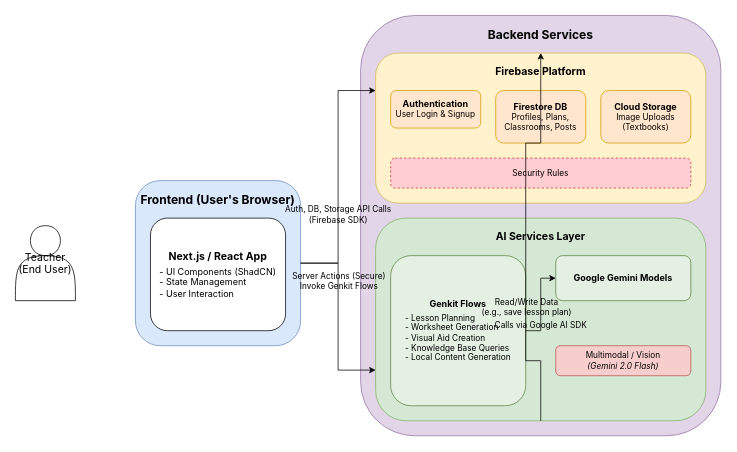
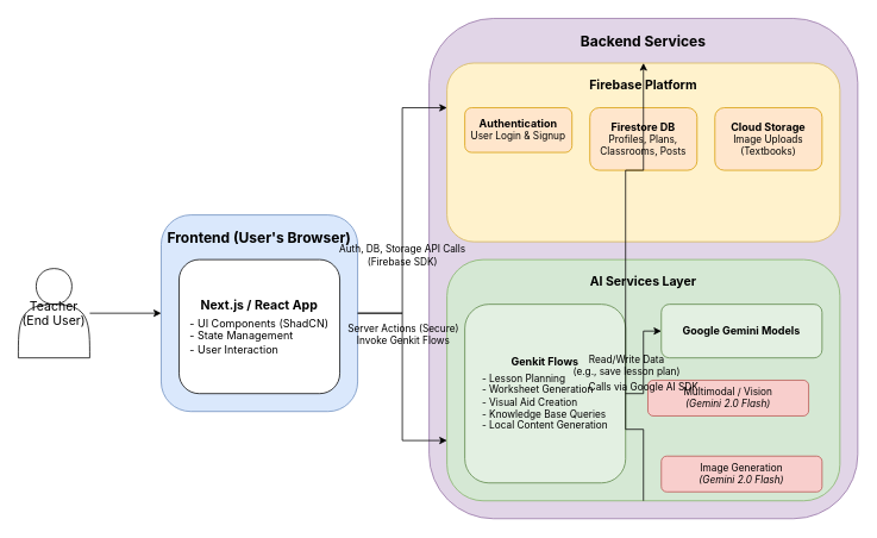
- <mxCell id="10" value="Security Rules" style="rounded=1;whiteSpace=wrap;html=1;fillColor=#FFCDD2;strokeColor=#C63238;fontFamily=Inter;fontSize=11;fontStyle=0;dashed=1;" vertex="1" parent="6"><mxGeometry x="20" y="140" width="400" height="40" as="geometry" /></mxCell>
+ <mxCell id="16" style="edgeStyle=orthogonalEdgeStyle;rounded=0;orthogonalLoop=1;jettySize=auto;html=1;entryX=0;entryY=0.5;fontFamily=Inter;" edge="1" parent="1" source="2" target="3"><mxGeometry relative="1" as="geometry" /></mxCell>
- <mxCell id="14" value="Multimodal / Vision&lt;br&gt;&lt;i&gt;(Gemini 2.0 Flash)&lt;/i&gt;" style="rounded=1;whiteSpace=wrap;html=1;fillColor=#F8CECC;strokeColor=#B85450;fontFamily=Inter;fontSize=11;" vertex="1" parent="11"><mxGeometry x="240" y="170" width="180" height="40" as="geometry" /></mxCell>
+ <mxCell id="14" value="Multimodal / Vision&lt;br&gt;&lt;i&gt;(Gemini 2.0 Flash)&lt;/i&gt;" style="rounded=1;whiteSpace=wrap;html=1;fillColor=#F8CECC;strokeColor=#B85450;fontFamily=Inter;fontSize=11;" vertex="1" parent="11"><mxGeometry x="225" y="135" width="180" height="40" as="geometry" /></mxCell>
+ <mxCell id="15" value="Image Generation&lt;br&gt;&lt;i&gt;(Gemini 2.0 Flash)&lt;/i&gt;" style="rounded=1;whiteSpace=wrap;html=1;fillColor=#F8CECC;strokeColor=#B85450;fontFamily=Inter;fontSize=11;" vertex="1" parent="11"><mxGeometry x="240" y="220" width="180" height="40" as="geometry" /></mxCell>
